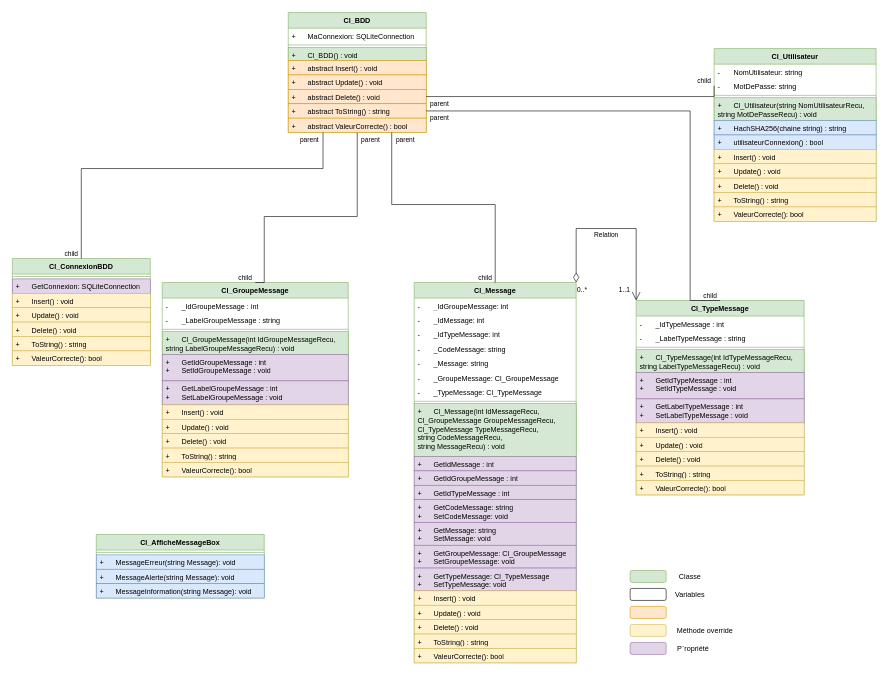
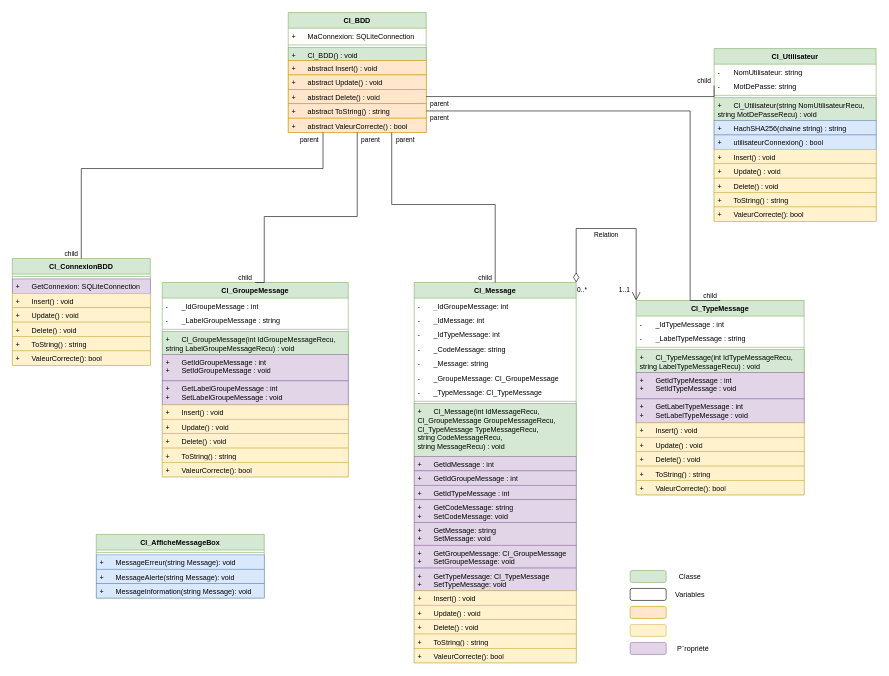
- <mxCell id="107" value="Méthode override" style="text;html=1;align=center;verticalAlign=middle;whiteSpace=wrap;rounded=0;" parent="1" vertex="1"><mxGeometry x="1120" y="1042.5" width="110" height="15" as="geometry" /></mxCell>
